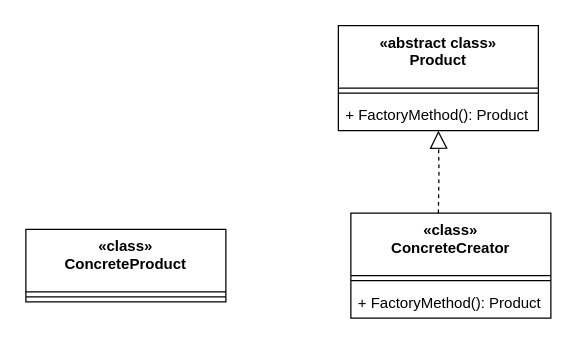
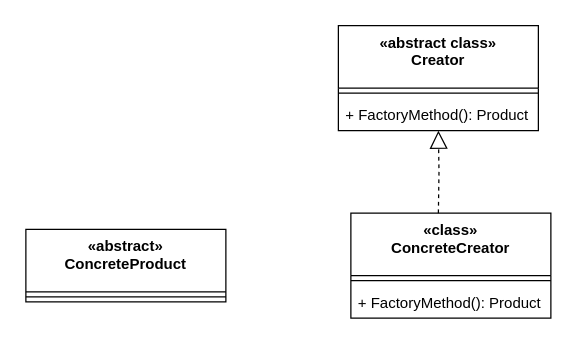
- <mxCell id="2" value="«abstract class»&#10;Product" style="swimlane;fontStyle=1;align=center;verticalAlign=top;childLayout=stackLayout;horizontal=1;startSize=50;horizontalStack=0;resizeParent=1;resizeParentMax=0;resizeLast=0;collapsible=1;marginBottom=0;" parent="1" vertex="1"><mxGeometry x="270" y="20" width="160" height="84" as="geometry"><mxRectangle x="360" y="140" width="100" height="26" as="alternateBounds" /></mxGeometry></mxCell>
+ <mxCell id="2" value="«abstract class»&#10;Creator" style="swimlane;fontStyle=1;align=center;verticalAlign=top;childLayout=stackLayout;horizontal=1;startSize=50;horizontalStack=0;resizeParent=1;resizeParentMax=0;resizeLast=0;collapsible=1;marginBottom=0;" parent="1" vertex="1"><mxGeometry x="270" y="20" width="160" height="84" as="geometry"><mxRectangle x="360" y="140" width="100" height="26" as="alternateBounds" /></mxGeometry></mxCell>
- <mxCell id="5" value="«class»&#10;ConcreteProduct&#10;" style="swimlane;fontStyle=1;align=center;verticalAlign=top;childLayout=stackLayout;horizontal=1;startSize=50;horizontalStack=0;resizeParent=1;resizeParentMax=0;resizeLast=0;collapsible=1;marginBottom=0;" parent="1" vertex="1"><mxGeometry x="20" y="183" width="160" height="58" as="geometry"><mxRectangle x="360" y="140" width="100" height="26" as="alternateBounds" /></mxGeometry></mxCell>
+ <mxCell id="5" value="«abstract»&#10;ConcreteProduct&#10;" style="swimlane;fontStyle=1;align=center;verticalAlign=top;childLayout=stackLayout;horizontal=1;startSize=50;horizontalStack=0;resizeParent=1;resizeParentMax=0;resizeLast=0;collapsible=1;marginBottom=0;" parent="1" vertex="1"><mxGeometry x="20" y="183" width="160" height="58" as="geometry"><mxRectangle x="360" y="140" width="100" height="26" as="alternateBounds" /></mxGeometry></mxCell>
